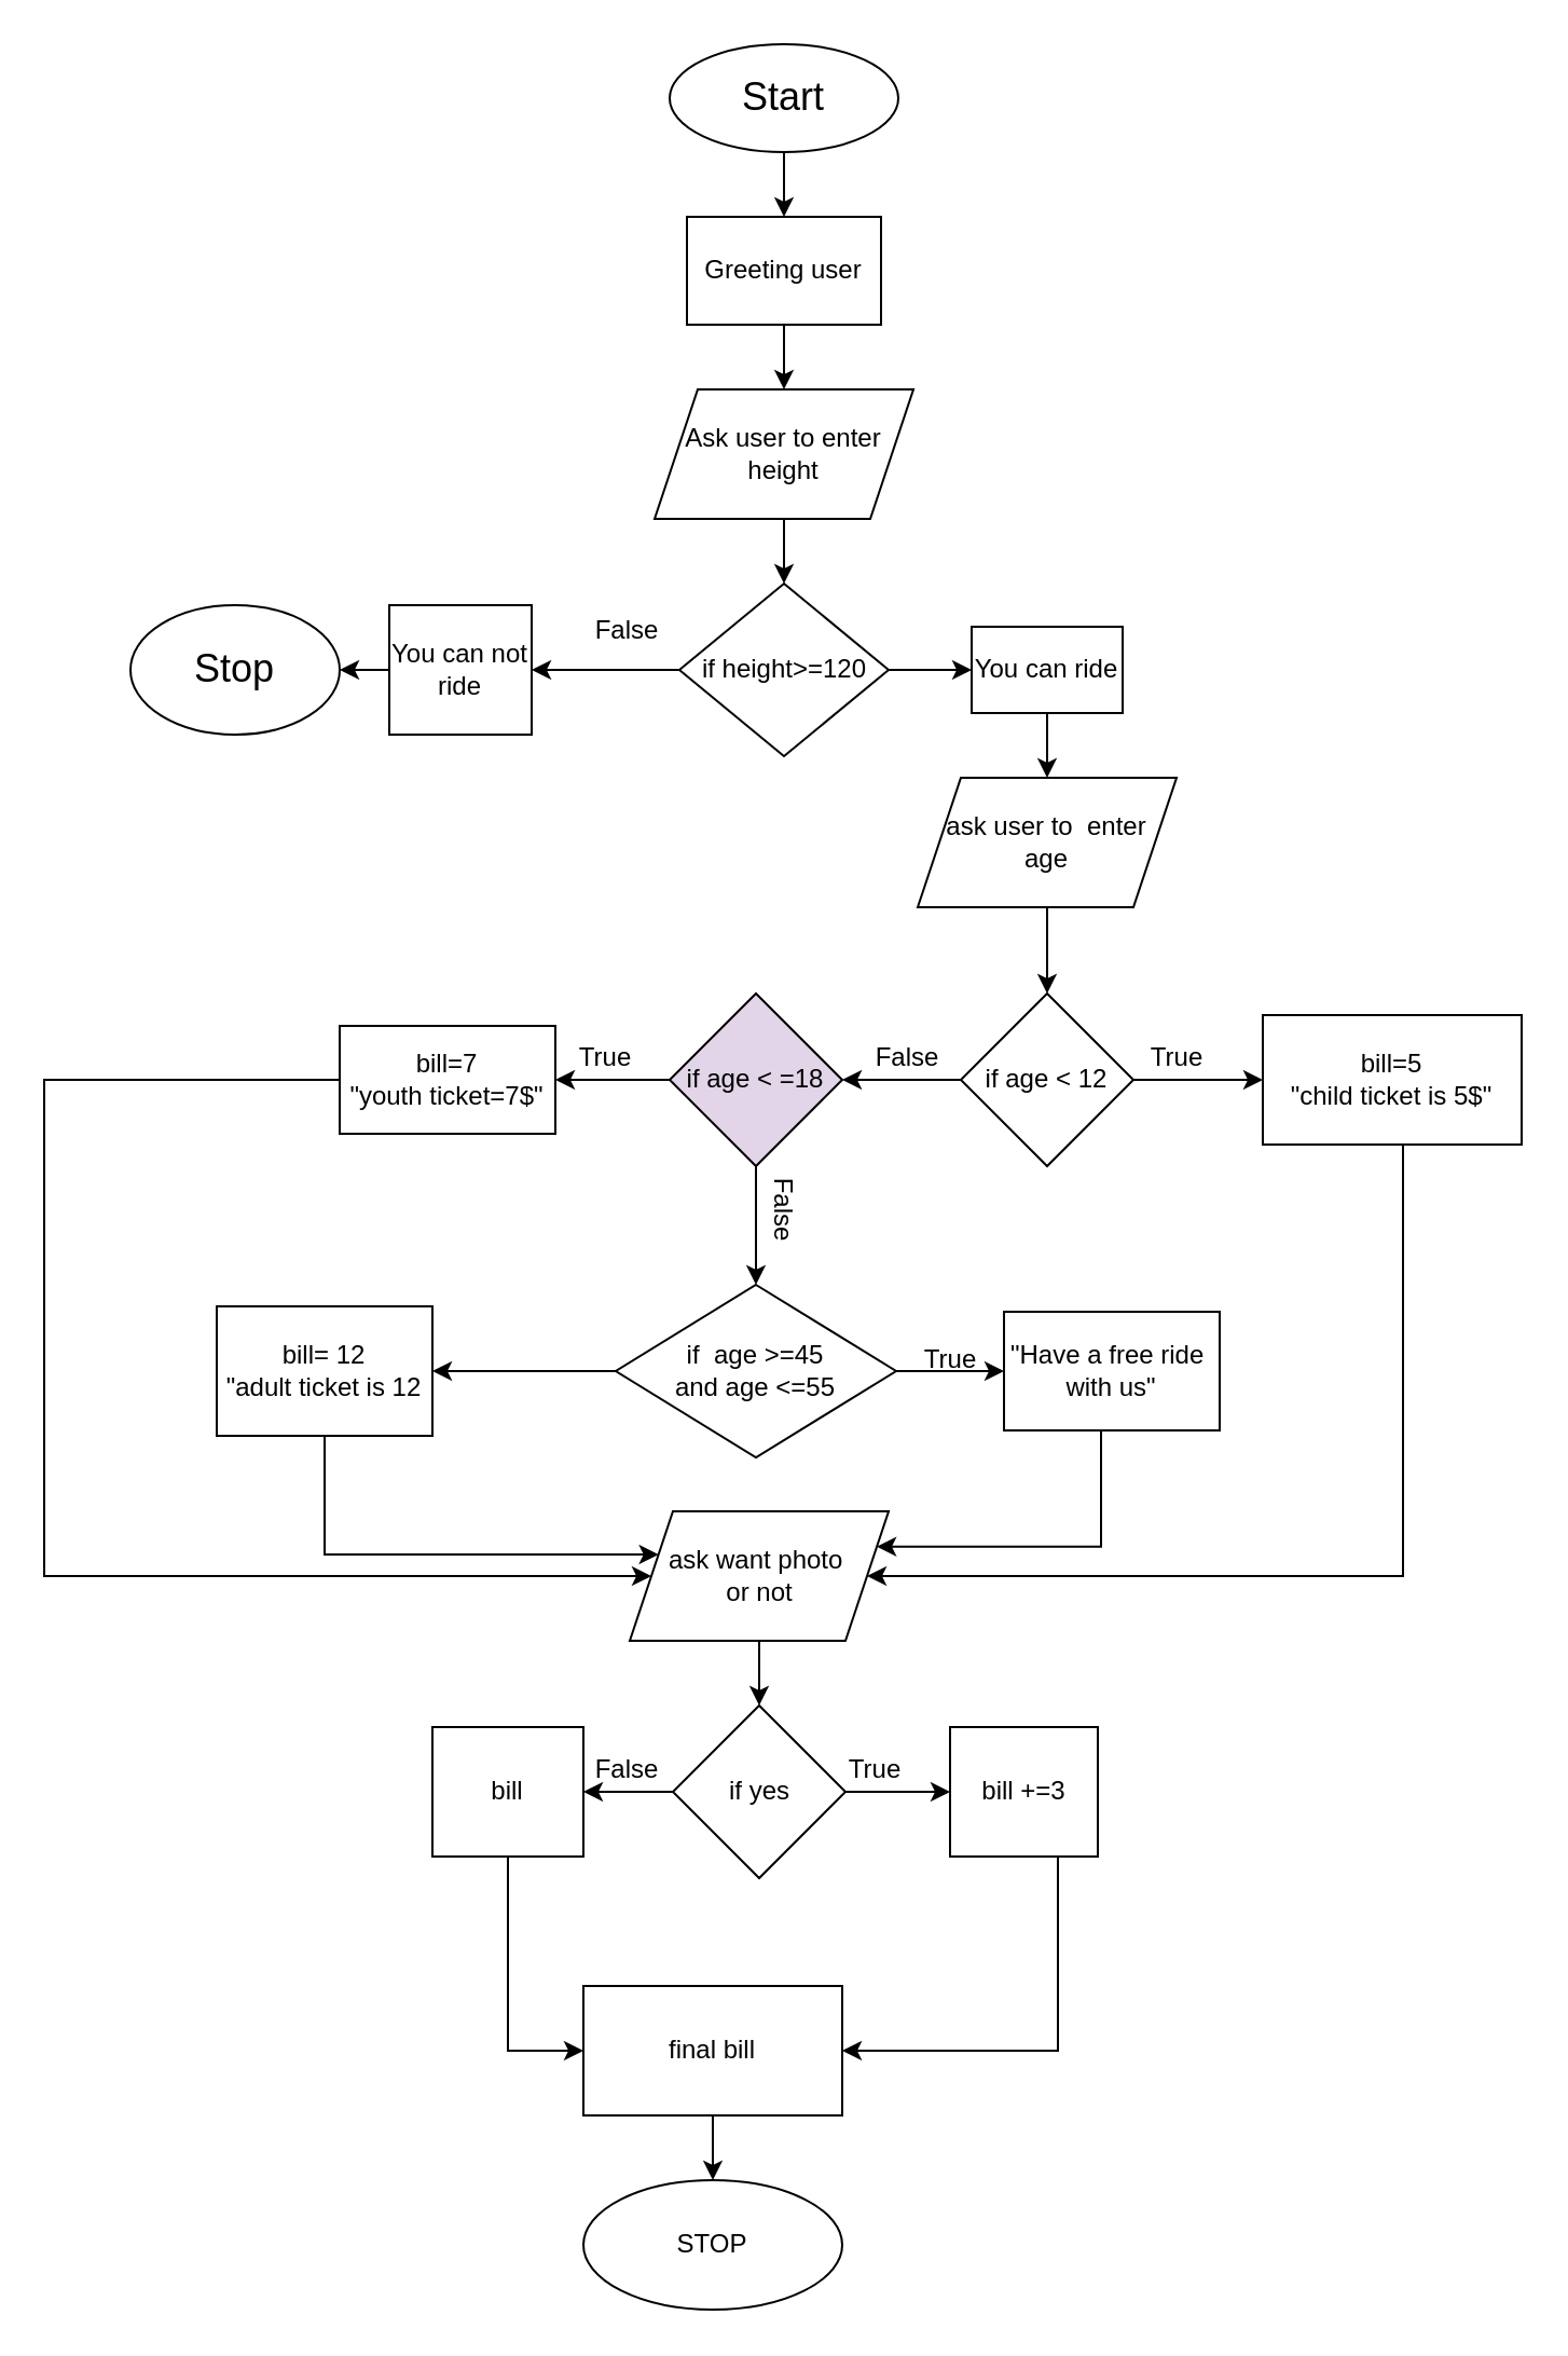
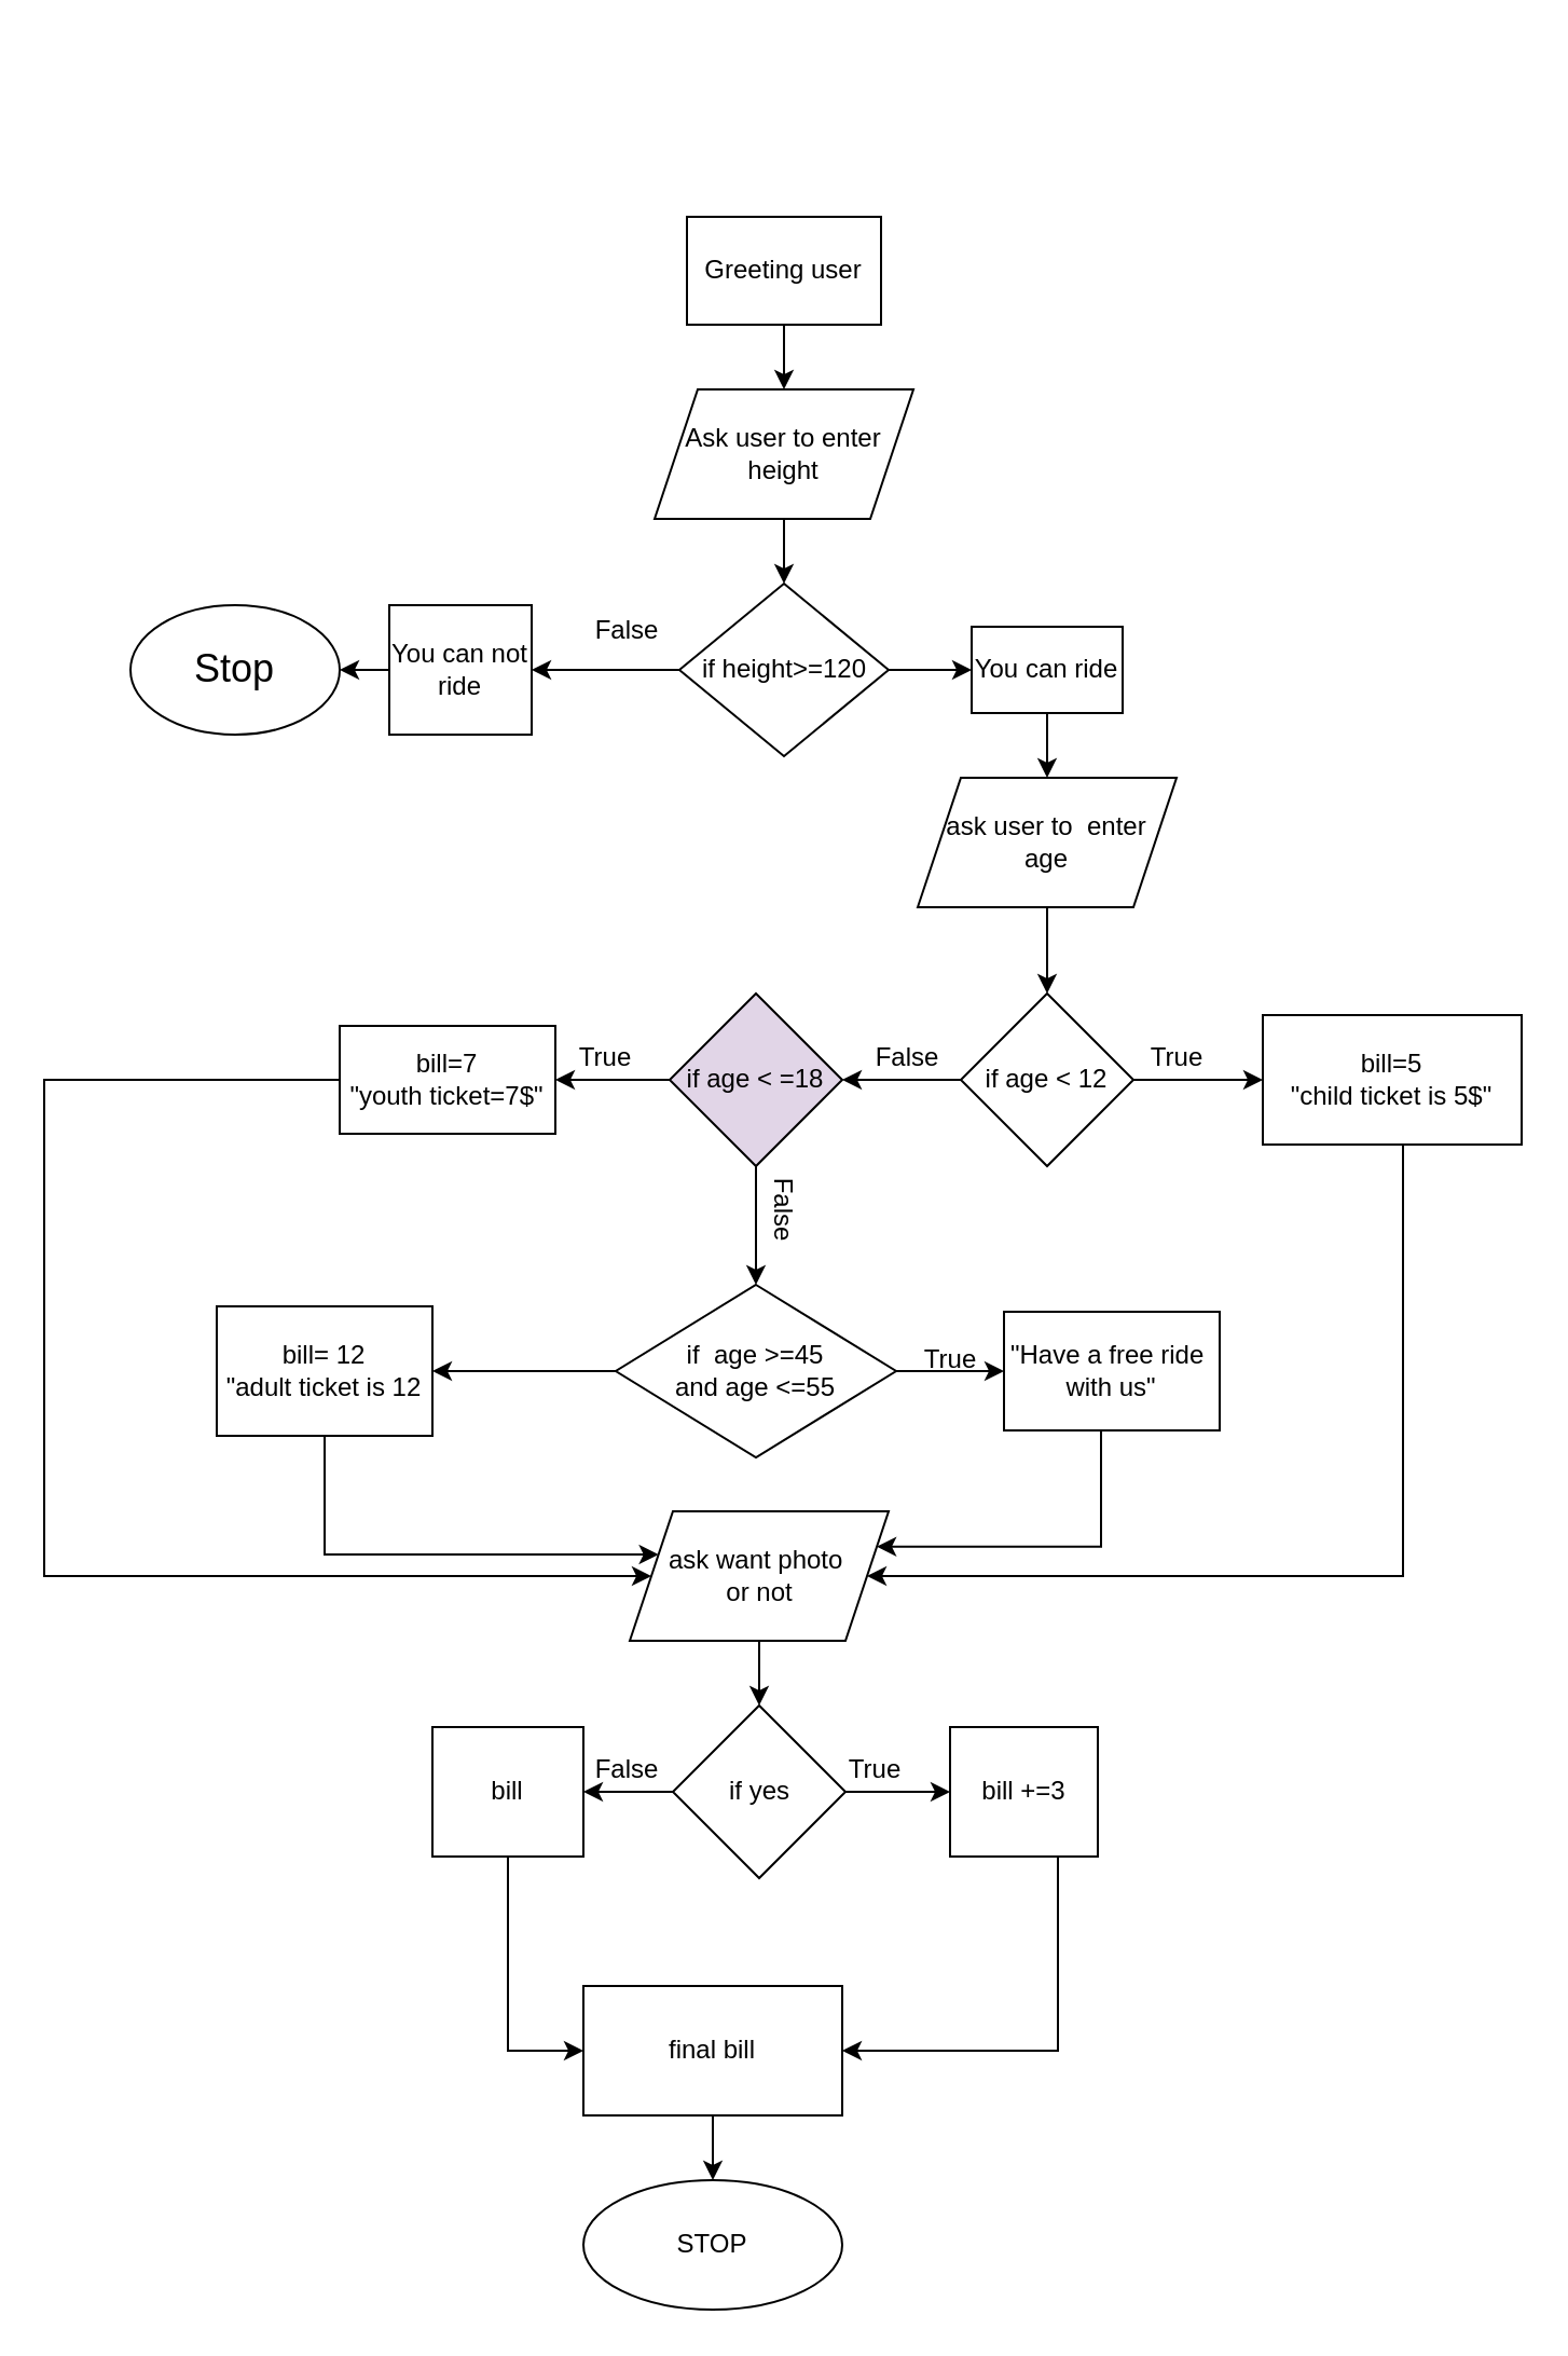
- <mxCell id="3" value="&lt;font style=&quot;font-size: 18px;&quot;&gt;Start&lt;/font&gt;" style="ellipse;whiteSpace=wrap;html=1;" vertex="1" parent="1"><mxGeometry x="310" y="20" width="106" height="50" as="geometry" /></mxCell>
- <mxCell id="2" value="" style="edgeStyle=orthogonalEdgeStyle;rounded=0;orthogonalLoop=1;jettySize=auto;html=1;fontSize=18;" edge="1" parent="1" source="3" target="5"><mxGeometry relative="1" as="geometry" /></mxCell>
